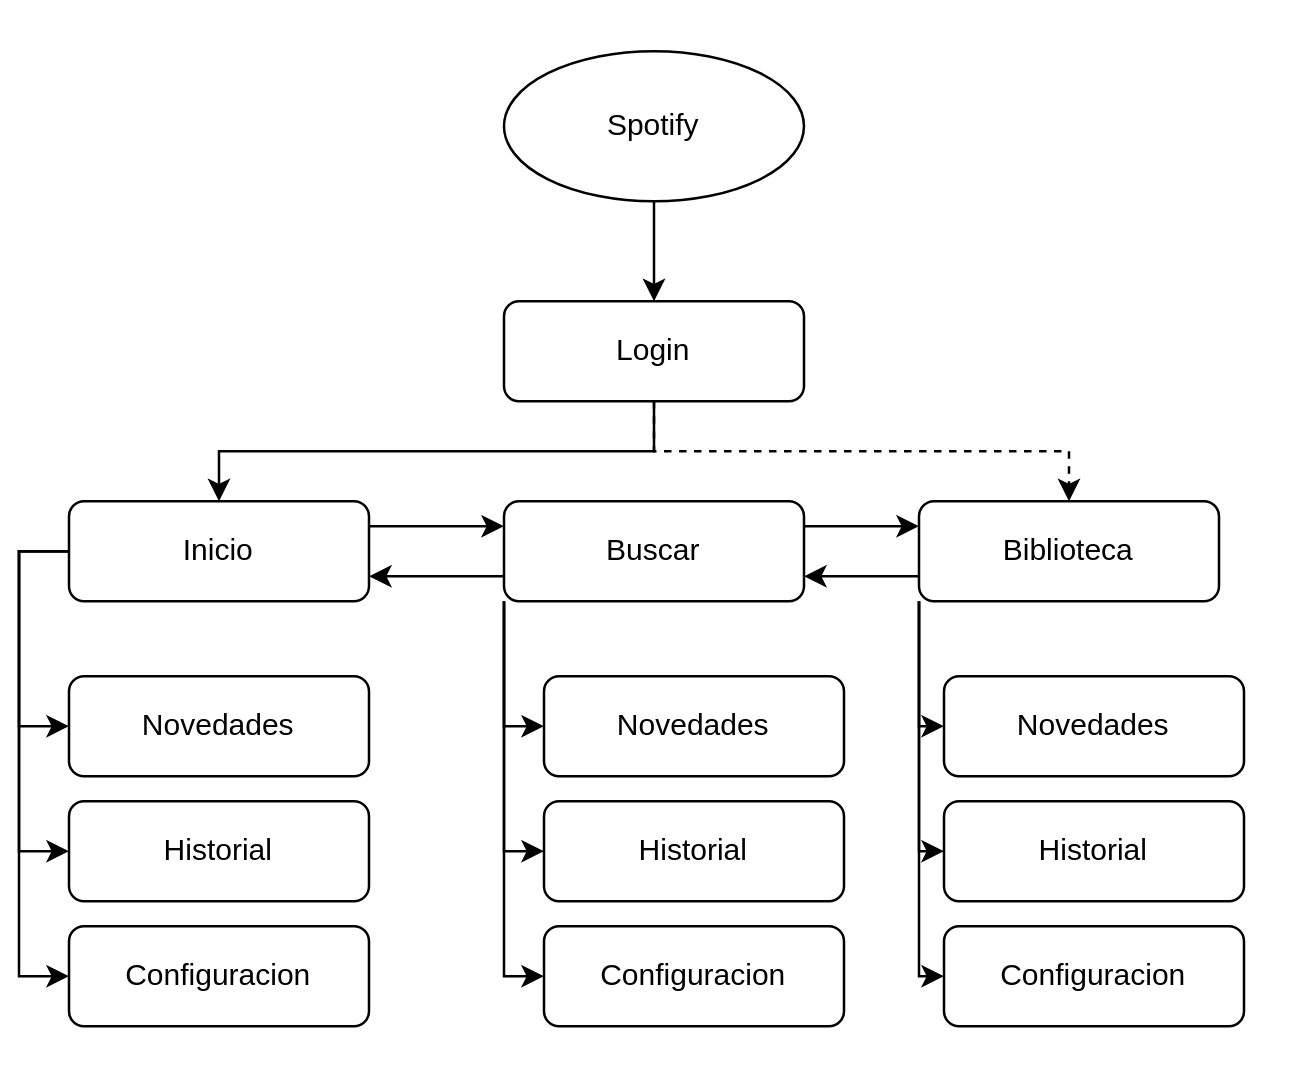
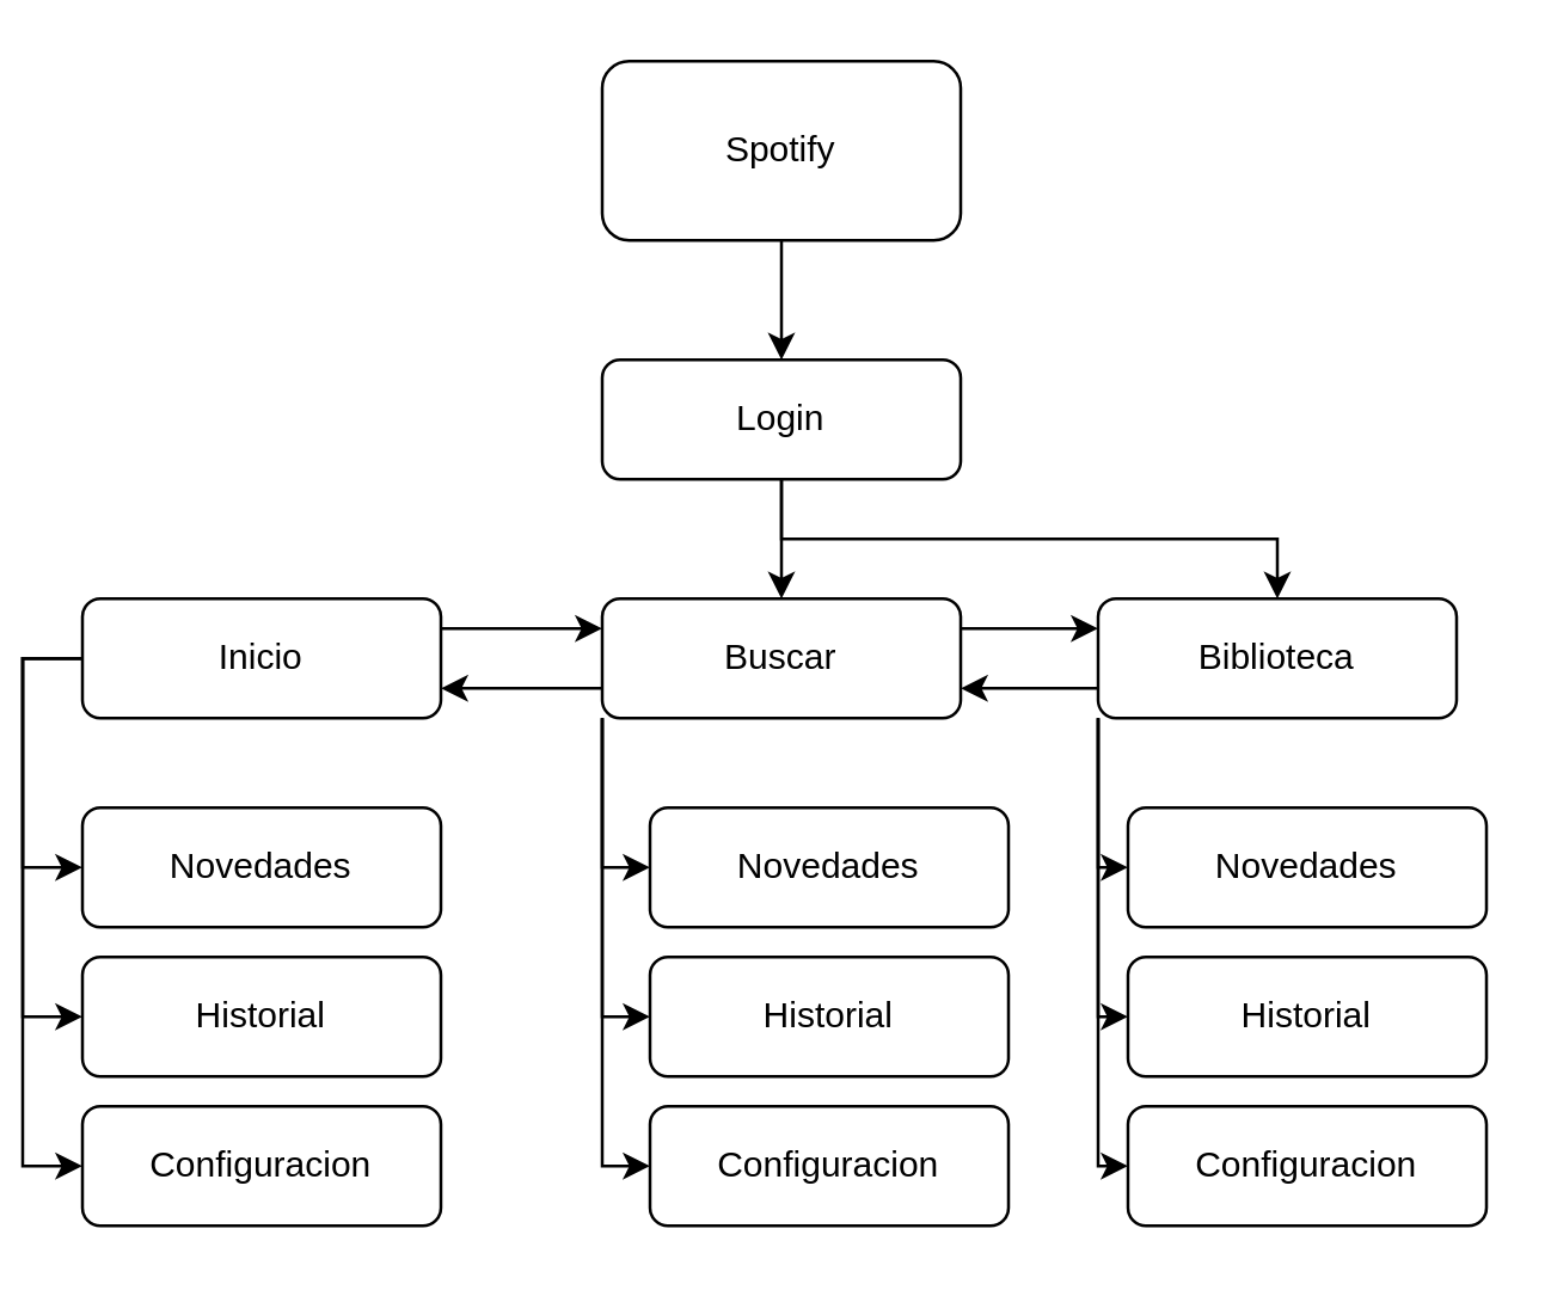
- <mxCell id="3" value="Spotify" style="ellipse;whiteSpace=wrap;html=1;" vertex="1" parent="1"><mxGeometry x="194" y="20" width="120" height="60" as="geometry" /></mxCell>
+ <mxCell id="3" value="Spotify" style="rounded=1;whiteSpace=wrap;html=1;" vertex="1" parent="1"><mxGeometry x="194" y="20" width="120" height="60" as="geometry" /></mxCell>
- <mxCell id="4" style="edgeStyle=orthogonalEdgeStyle;rounded=0;orthogonalLoop=1;jettySize=auto;html=1;exitX=0.5;exitY=1;exitDx=0;exitDy=0;" edge="1" parent="1" source="6" target="11"><mxGeometry relative="1" as="geometry" /></mxCell>
+ <mxCell id="4" style="edgeStyle=orthogonalEdgeStyle;rounded=0;orthogonalLoop=1;jettySize=auto;html=1;exitX=0.5;exitY=1;exitDx=0;exitDy=0;" edge="1" parent="1" source="6" target="17"><mxGeometry relative="1" as="geometry" /></mxCell>
- <mxCell id="5" style="edgeStyle=orthogonalEdgeStyle;rounded=0;orthogonalLoop=1;jettySize=auto;html=1;exitX=0.5;exitY=1;exitDx=0;exitDy=0;dashed=1;" edge="1" parent="1" source="6" target="22"><mxGeometry relative="1" as="geometry" /></mxCell>
+ <mxCell id="5" style="edgeStyle=orthogonalEdgeStyle;rounded=0;orthogonalLoop=1;jettySize=auto;html=1;exitX=0.5;exitY=1;exitDx=0;exitDy=0;" edge="1" parent="1" source="6" target="22"><mxGeometry relative="1" as="geometry" /></mxCell>
